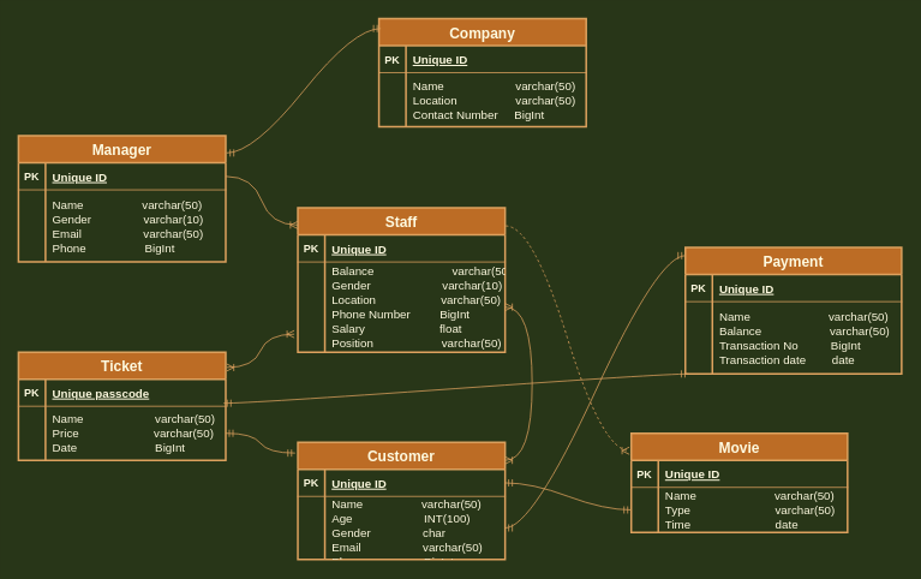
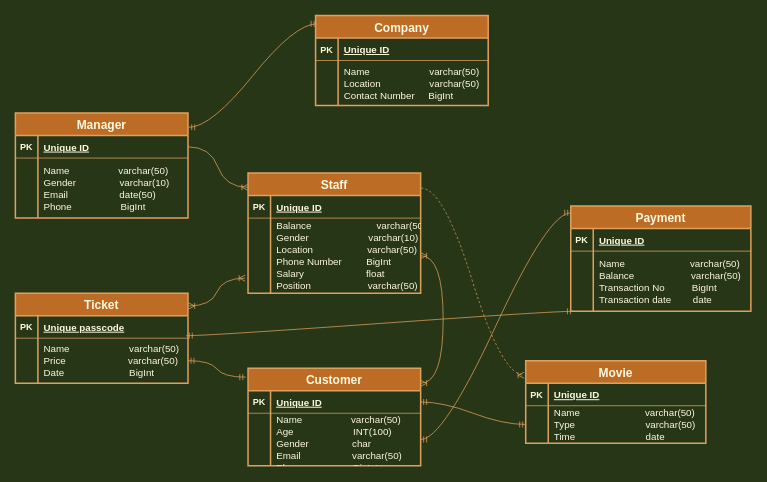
- <mxCell id="16" value="Name                  varchar(50)&#10;Gender                varchar(10)&#10;Email                   varchar(50)&#10;Phone                  BigInt" style="shape=partialRectangle;connectable=0;fillColor=none;top=0;left=0;bottom=0;right=0;align=left;spacingLeft=6;overflow=hidden;fontStyle=0;fontSize=13;strokeColor=#DDA15E;fontColor=#FEFAE0;" parent="14" vertex="1"><mxGeometry x="30" width="200" height="80" as="geometry" /></mxCell>
+ <mxCell id="16" value="Name                  varchar(50)&#10;Gender                varchar(10)&#10;Email                   date(50)&#10;Phone                  BigInt" style="shape=partialRectangle;connectable=0;fillColor=none;top=0;left=0;bottom=0;right=0;align=left;spacingLeft=6;overflow=hidden;fontStyle=0;fontSize=13;strokeColor=#DDA15E;fontColor=#FEFAE0;" parent="14" vertex="1"><mxGeometry x="30" width="200" height="80" as="geometry" /></mxCell>
